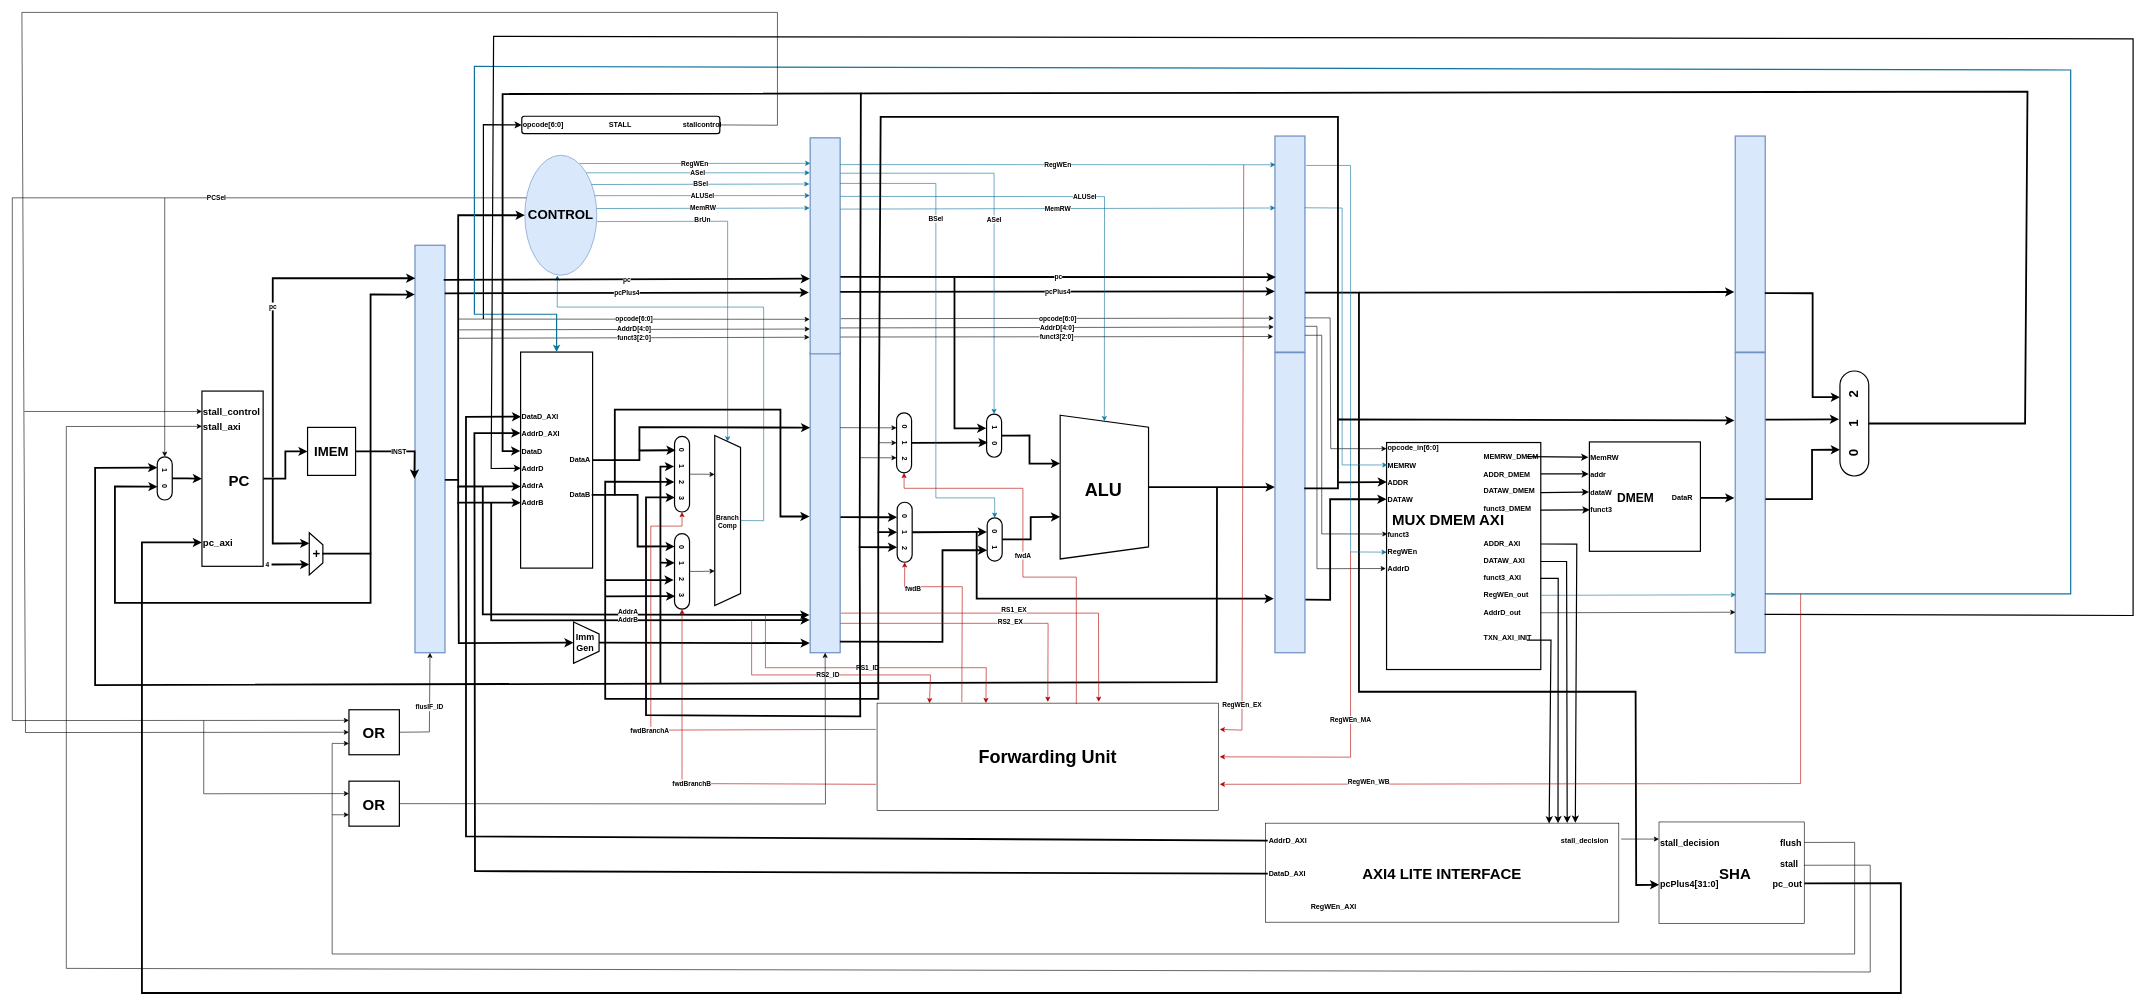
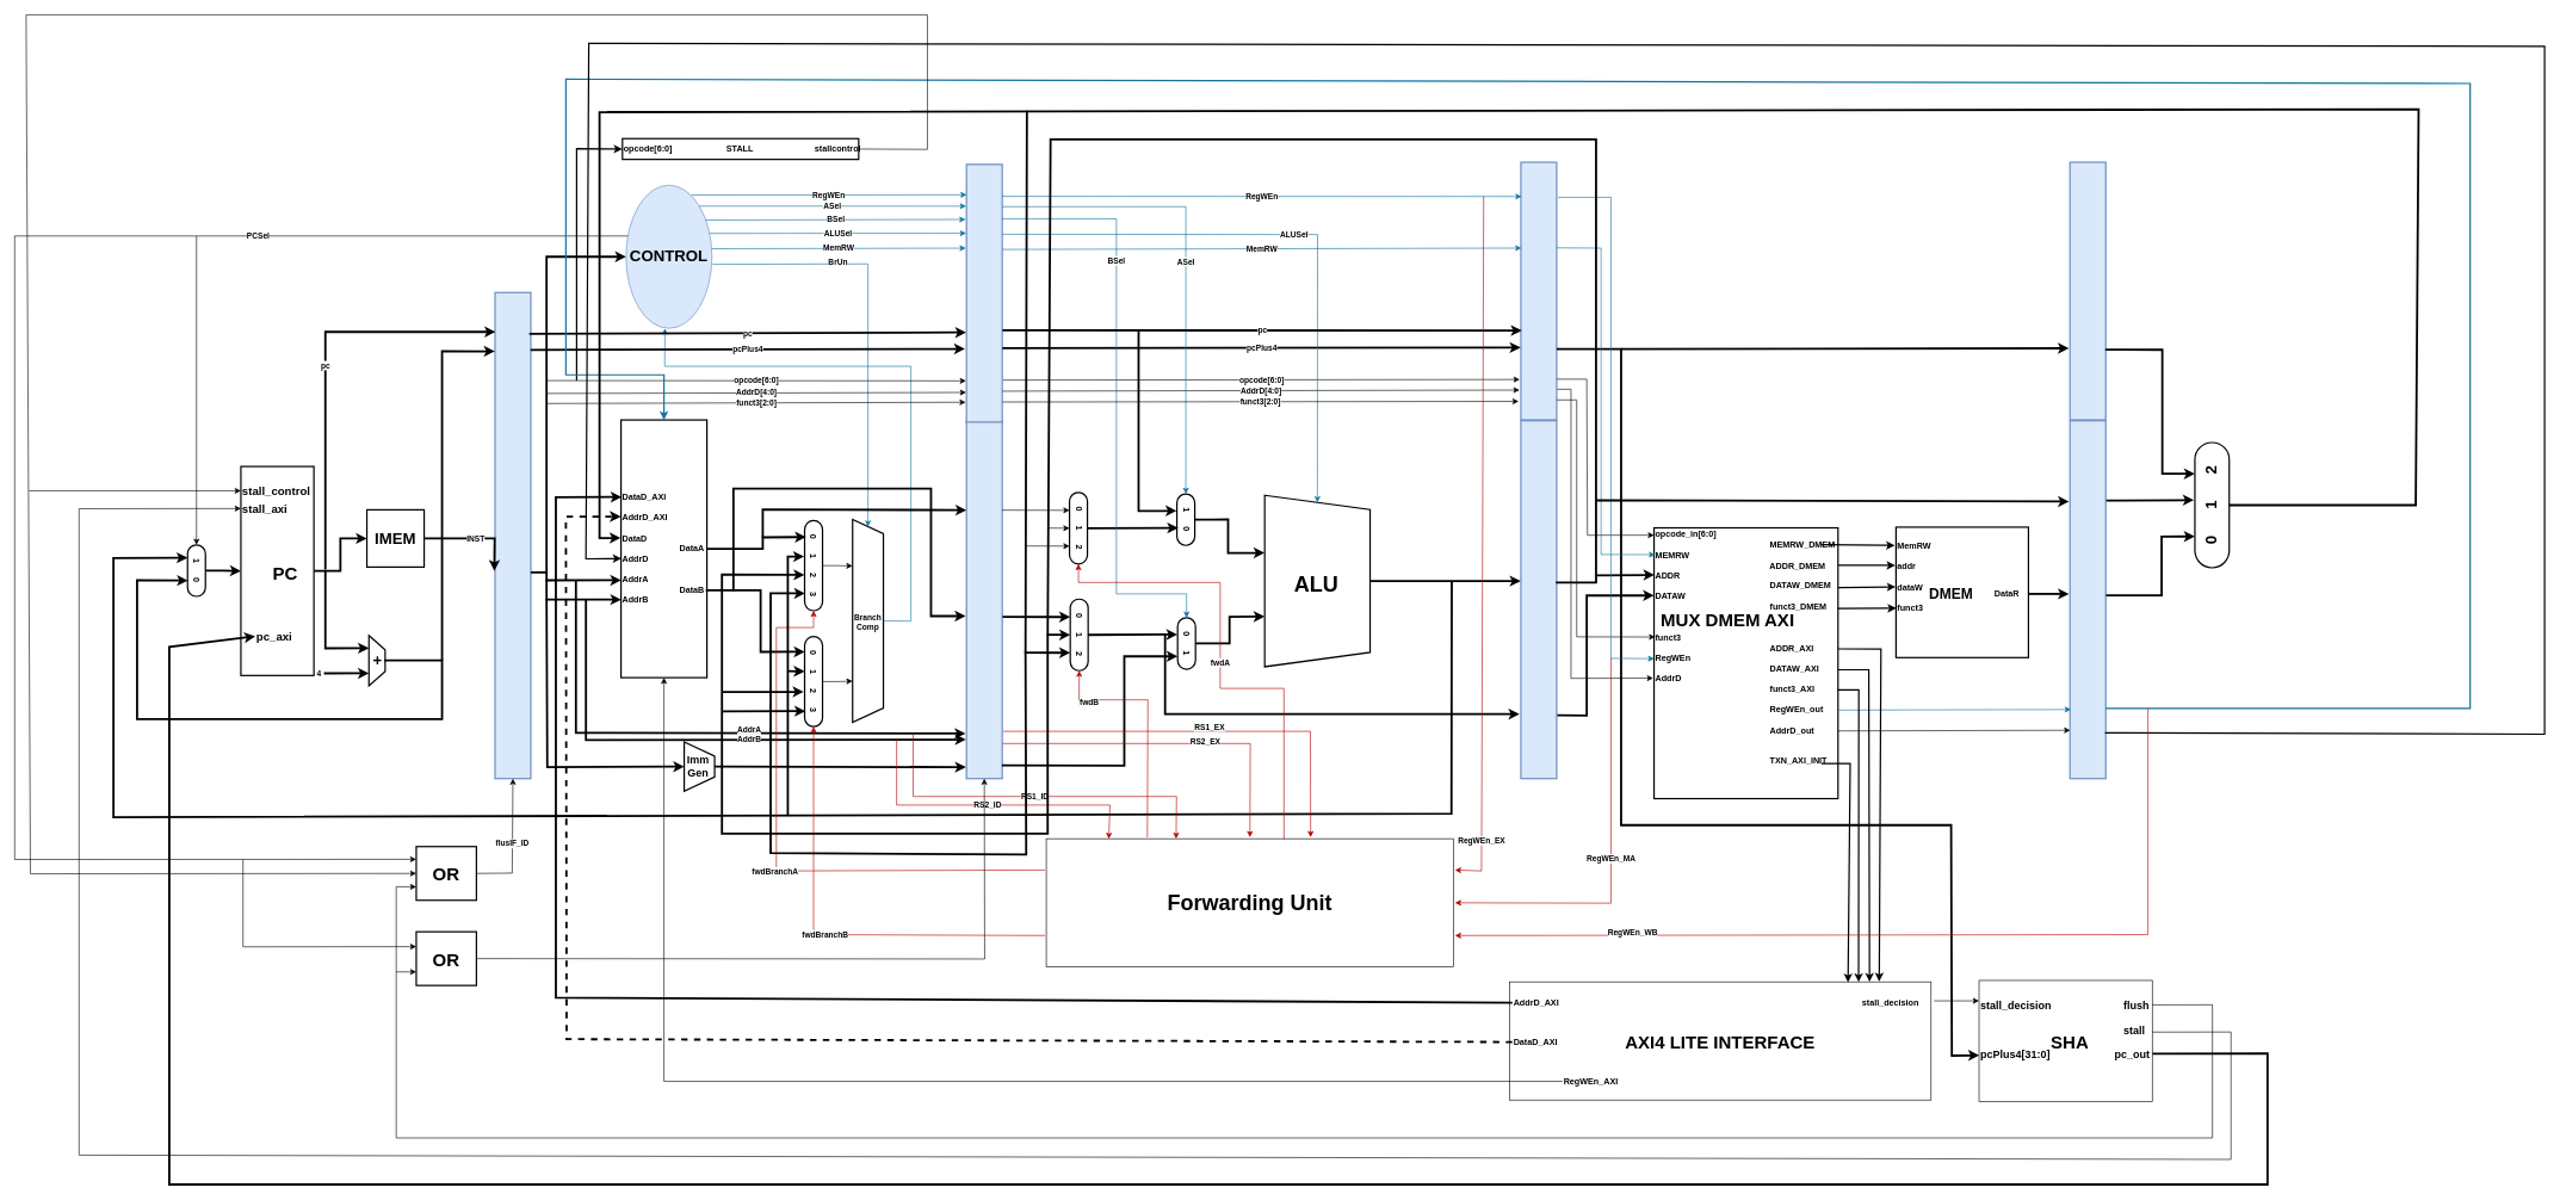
- <mxCell id="83" value="opcode[6:0]&lt;span style=&quot;white-space: pre;&quot;&gt;&#09;&lt;/span&gt;&lt;span style=&quot;white-space: pre;&quot;&gt;&#09;&lt;span style=&quot;white-space: pre;&quot;&gt;&#09;&lt;/span&gt;   &lt;/span&gt;STALL&lt;span style=&quot;white-space: pre;&quot;&gt;&#09;&lt;/span&gt;&lt;span style=&quot;white-space: pre;&quot;&gt;&#09;&lt;/span&gt;&lt;span style=&quot;white-space: pre;&quot;&gt;&#09;&lt;/span&gt;&lt;span style=&quot;white-space: pre;&quot;&gt;&#09;&lt;/span&gt;stallcontrol" style="whiteSpace=wrap;html=1;strokeWidth=2;align=left;fontStyle=1;rounded=1;" parent="1" vertex="1"><mxGeometry x="869" y="193" width="330" height="29" as="geometry" /></mxCell>
+ <mxCell id="83" value="opcode[6:0]&lt;span style=&quot;white-space: pre;&quot;&gt;&#09;&lt;/span&gt;&lt;span style=&quot;white-space: pre;&quot;&gt;&#09;&lt;span style=&quot;white-space: pre;&quot;&gt;&#09;&lt;/span&gt;   &lt;/span&gt;STALL&lt;span style=&quot;white-space: pre;&quot;&gt;&#09;&lt;/span&gt;&lt;span style=&quot;white-space: pre;&quot;&gt;&#09;&lt;/span&gt;&lt;span style=&quot;white-space: pre;&quot;&gt;&#09;&lt;/span&gt;&lt;span style=&quot;white-space: pre;&quot;&gt;&#09;&lt;/span&gt;stallcontrol" style="rounded=0;whiteSpace=wrap;html=1;strokeWidth=2;align=left;fontStyle=1" parent="1" vertex="1"><mxGeometry x="869" y="193" width="330" height="29" as="geometry" /></mxCell>
- <mxCell id="154" value="&lt;span&gt;pc_axi&lt;/span&gt;" style="text;strokeColor=none;align=left;fillColor=none;html=1;verticalAlign=middle;whiteSpace=wrap;rounded=0;strokeWidth=5;fontSize=16;fontStyle=1" parent="1" vertex="1"><mxGeometry x="336" y="888.25" width="60" height="30" as="geometry" /></mxCell>
+ <mxCell id="154" value="&lt;span&gt;pc_axi&lt;/span&gt;" style="text;strokeColor=none;align=left;fillColor=none;html=1;verticalAlign=middle;whiteSpace=wrap;rounded=0;strokeWidth=5;fontSize=16;fontStyle=1" parent="1" vertex="1"><mxGeometry x="356" y="873.25" width="60" height="30" as="geometry" /></mxCell>
- <mxCell id="51" value="" style="endArrow=classic;html=1;rounded=0;entryX=-0.003;entryY=0.375;entryDx=0;entryDy=0;entryPerimeter=0;fontSize=12;strokeWidth=3;exitX=0;exitY=0.5;exitDx=0;exitDy=0;fontStyle=1" parent="1" source="48" target="13" edge="1"><mxGeometry width="50" height="50" relative="1" as="geometry"><mxPoint x="2287" y="1455" as="sourcePoint" /><mxPoint x="878" y="751" as="targetPoint" /><Array as="points"><mxPoint x="791" y="1451" /><mxPoint x="790" y="721" /></Array></mxGeometry></mxCell>
+ <mxCell id="51" value="" style="endArrow=classic;html=1;rounded=0;entryX=-0.003;entryY=0.375;entryDx=0;entryDy=0;entryPerimeter=0;fontSize=12;strokeWidth=3;exitX=0;exitY=0.5;exitDx=0;exitDy=0;fontStyle=1;dashed=1;" parent="1" source="48" target="13" edge="1"><mxGeometry width="50" height="50" relative="1" as="geometry"><mxPoint x="2287" y="1455" as="sourcePoint" /><mxPoint x="878" y="751" as="targetPoint" /><Array as="points"><mxPoint x="791" y="1451" /><mxPoint x="790" y="721" /></Array></mxGeometry></mxCell>
+ <mxCell id="52" value="" style="endArrow=classic;html=1;rounded=0;exitX=0;exitY=0.5;exitDx=0;exitDy=0;entryX=0.5;entryY=1;entryDx=0;entryDy=0;fontStyle=1" parent="1" source="49" target="13" edge="1"><mxGeometry width="50" height="50" relative="1" as="geometry"><mxPoint x="1696" y="1052" as="sourcePoint" /><mxPoint x="839" y="1488" as="targetPoint" /><Array as="points"><mxPoint x="927" y="1510" /></Array></mxGeometry></mxCell>
